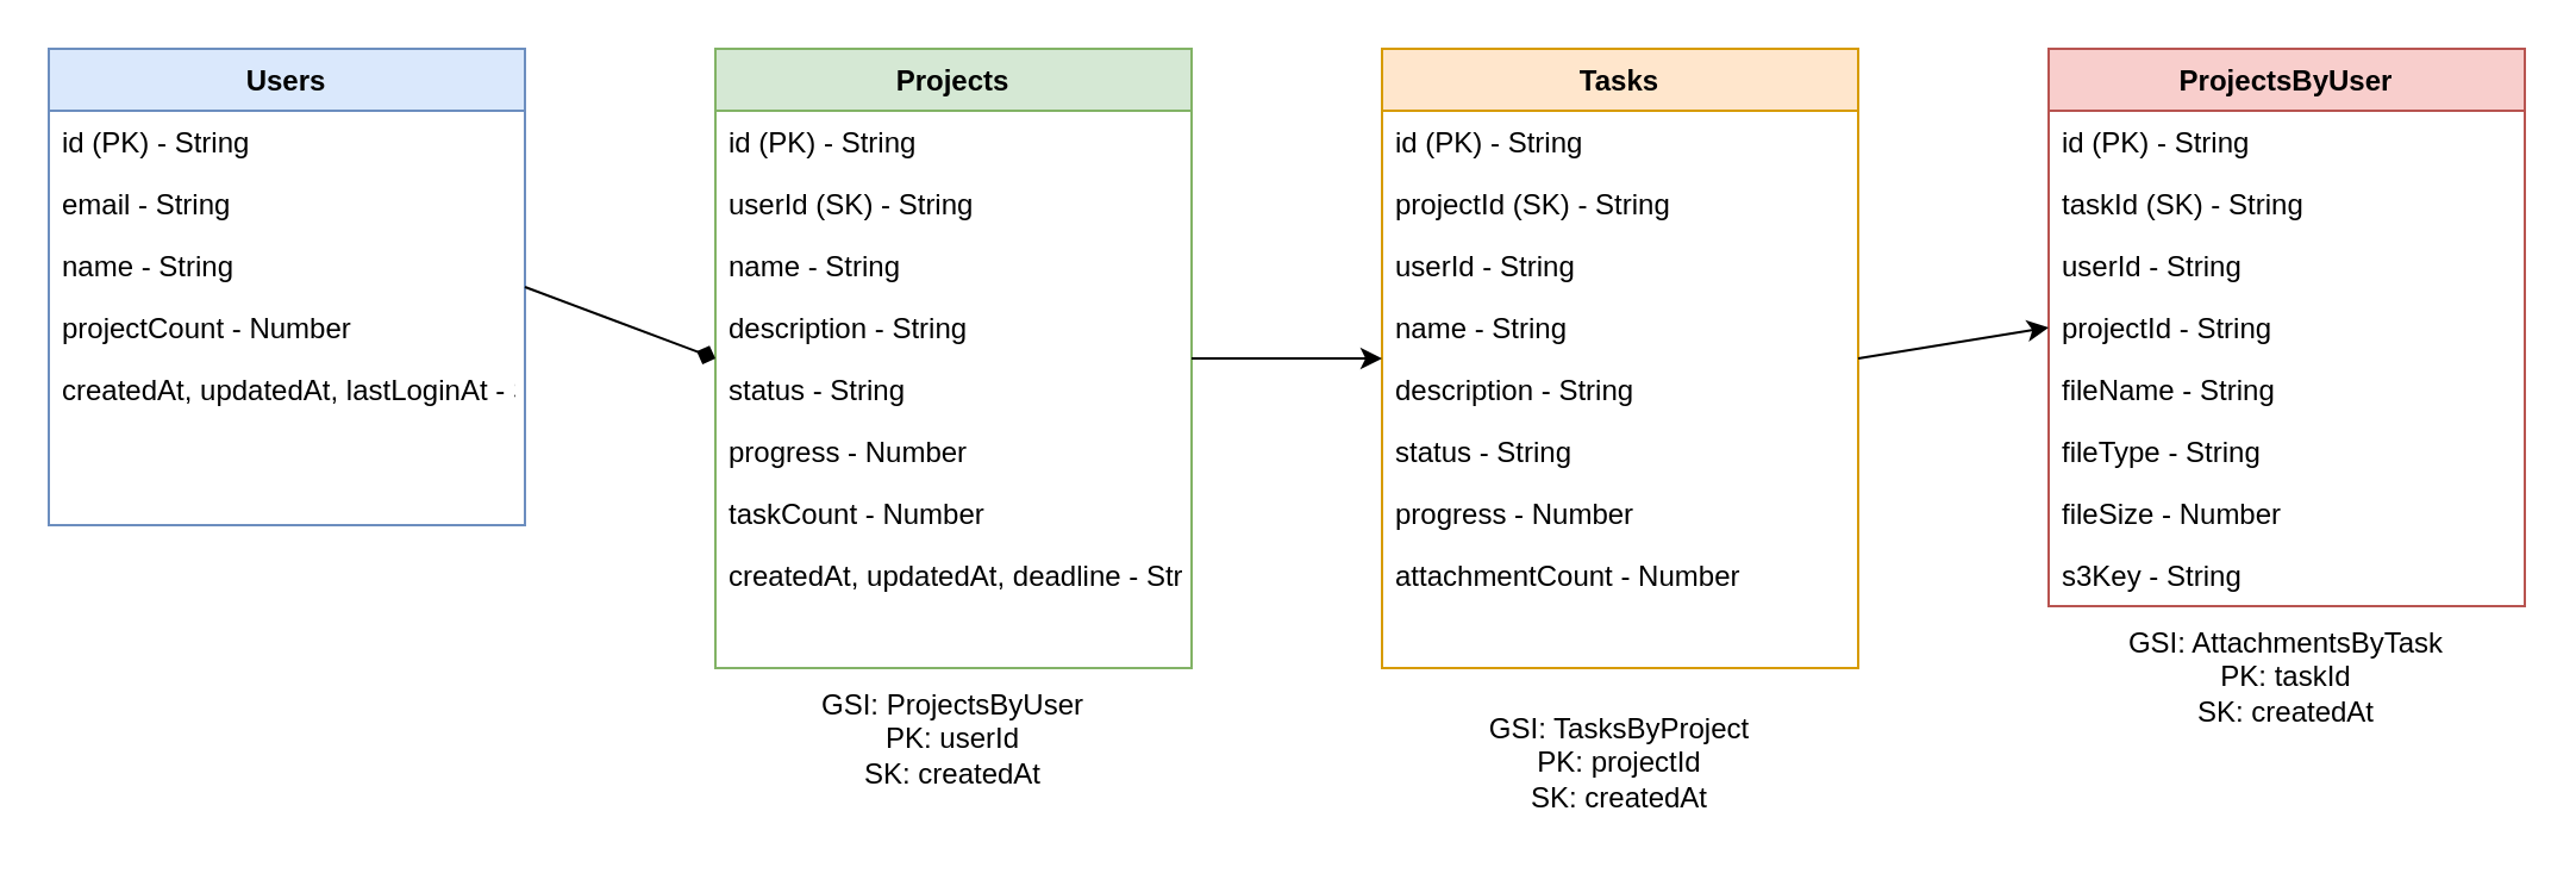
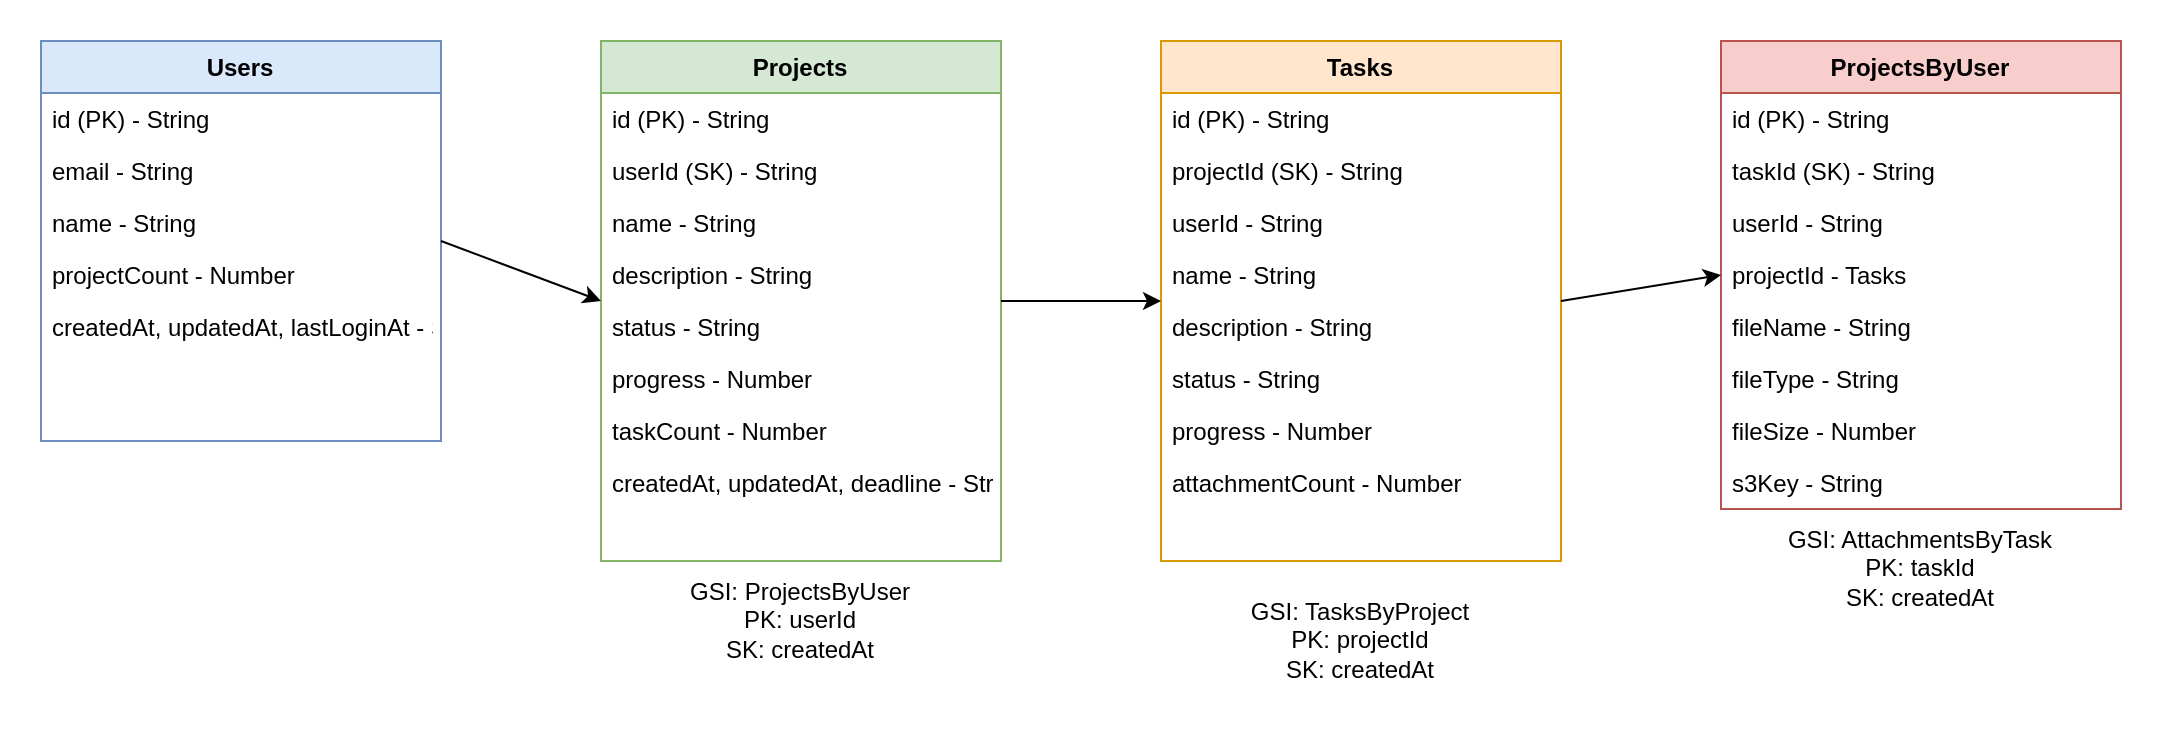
- <mxCell id="30" value="projectId - String" style="text;strokeColor=none;fillColor=none;align=left;verticalAlign=top;spacingLeft=4;spacingRight=4;overflow=hidden;rotatable=0;points=[[0,0.5],[1,0.5]];portConstraint=eastwest;" parent="26" vertex="1"><mxGeometry y="104" width="200" height="26" as="geometry" /></mxCell>
+ <mxCell id="30" value="projectId - Tasks" style="text;strokeColor=none;fillColor=none;align=left;verticalAlign=top;spacingLeft=4;spacingRight=4;overflow=hidden;rotatable=0;points=[[0,0.5],[1,0.5]];portConstraint=eastwest;" parent="26" vertex="1"><mxGeometry y="104" width="200" height="26" as="geometry" /></mxCell>
- <mxCell id="35" value="" style="endArrow=diamond;html=1;exitX=1;exitY=0.5;exitDx=0;exitDy=0;entryX=0;entryY=0.5;entryDx=0;entryDy=0;" parent="1" source="2" target="8" edge="1"><mxGeometry width="50" height="50" relative="1" as="geometry"><mxPoint x="370" y="400" as="sourcePoint" /><mxPoint x="420" y="350" as="targetPoint" /></mxGeometry></mxCell>
+ <mxCell id="35" value="" style="endArrow=classic;html=1;exitX=1;exitY=0.5;exitDx=0;exitDy=0;entryX=0;entryY=0.5;entryDx=0;entryDy=0;" parent="1" source="2" target="8" edge="1"><mxGeometry width="50" height="50" relative="1" as="geometry"><mxPoint x="370" y="400" as="sourcePoint" /><mxPoint x="420" y="350" as="targetPoint" /></mxGeometry></mxCell>
